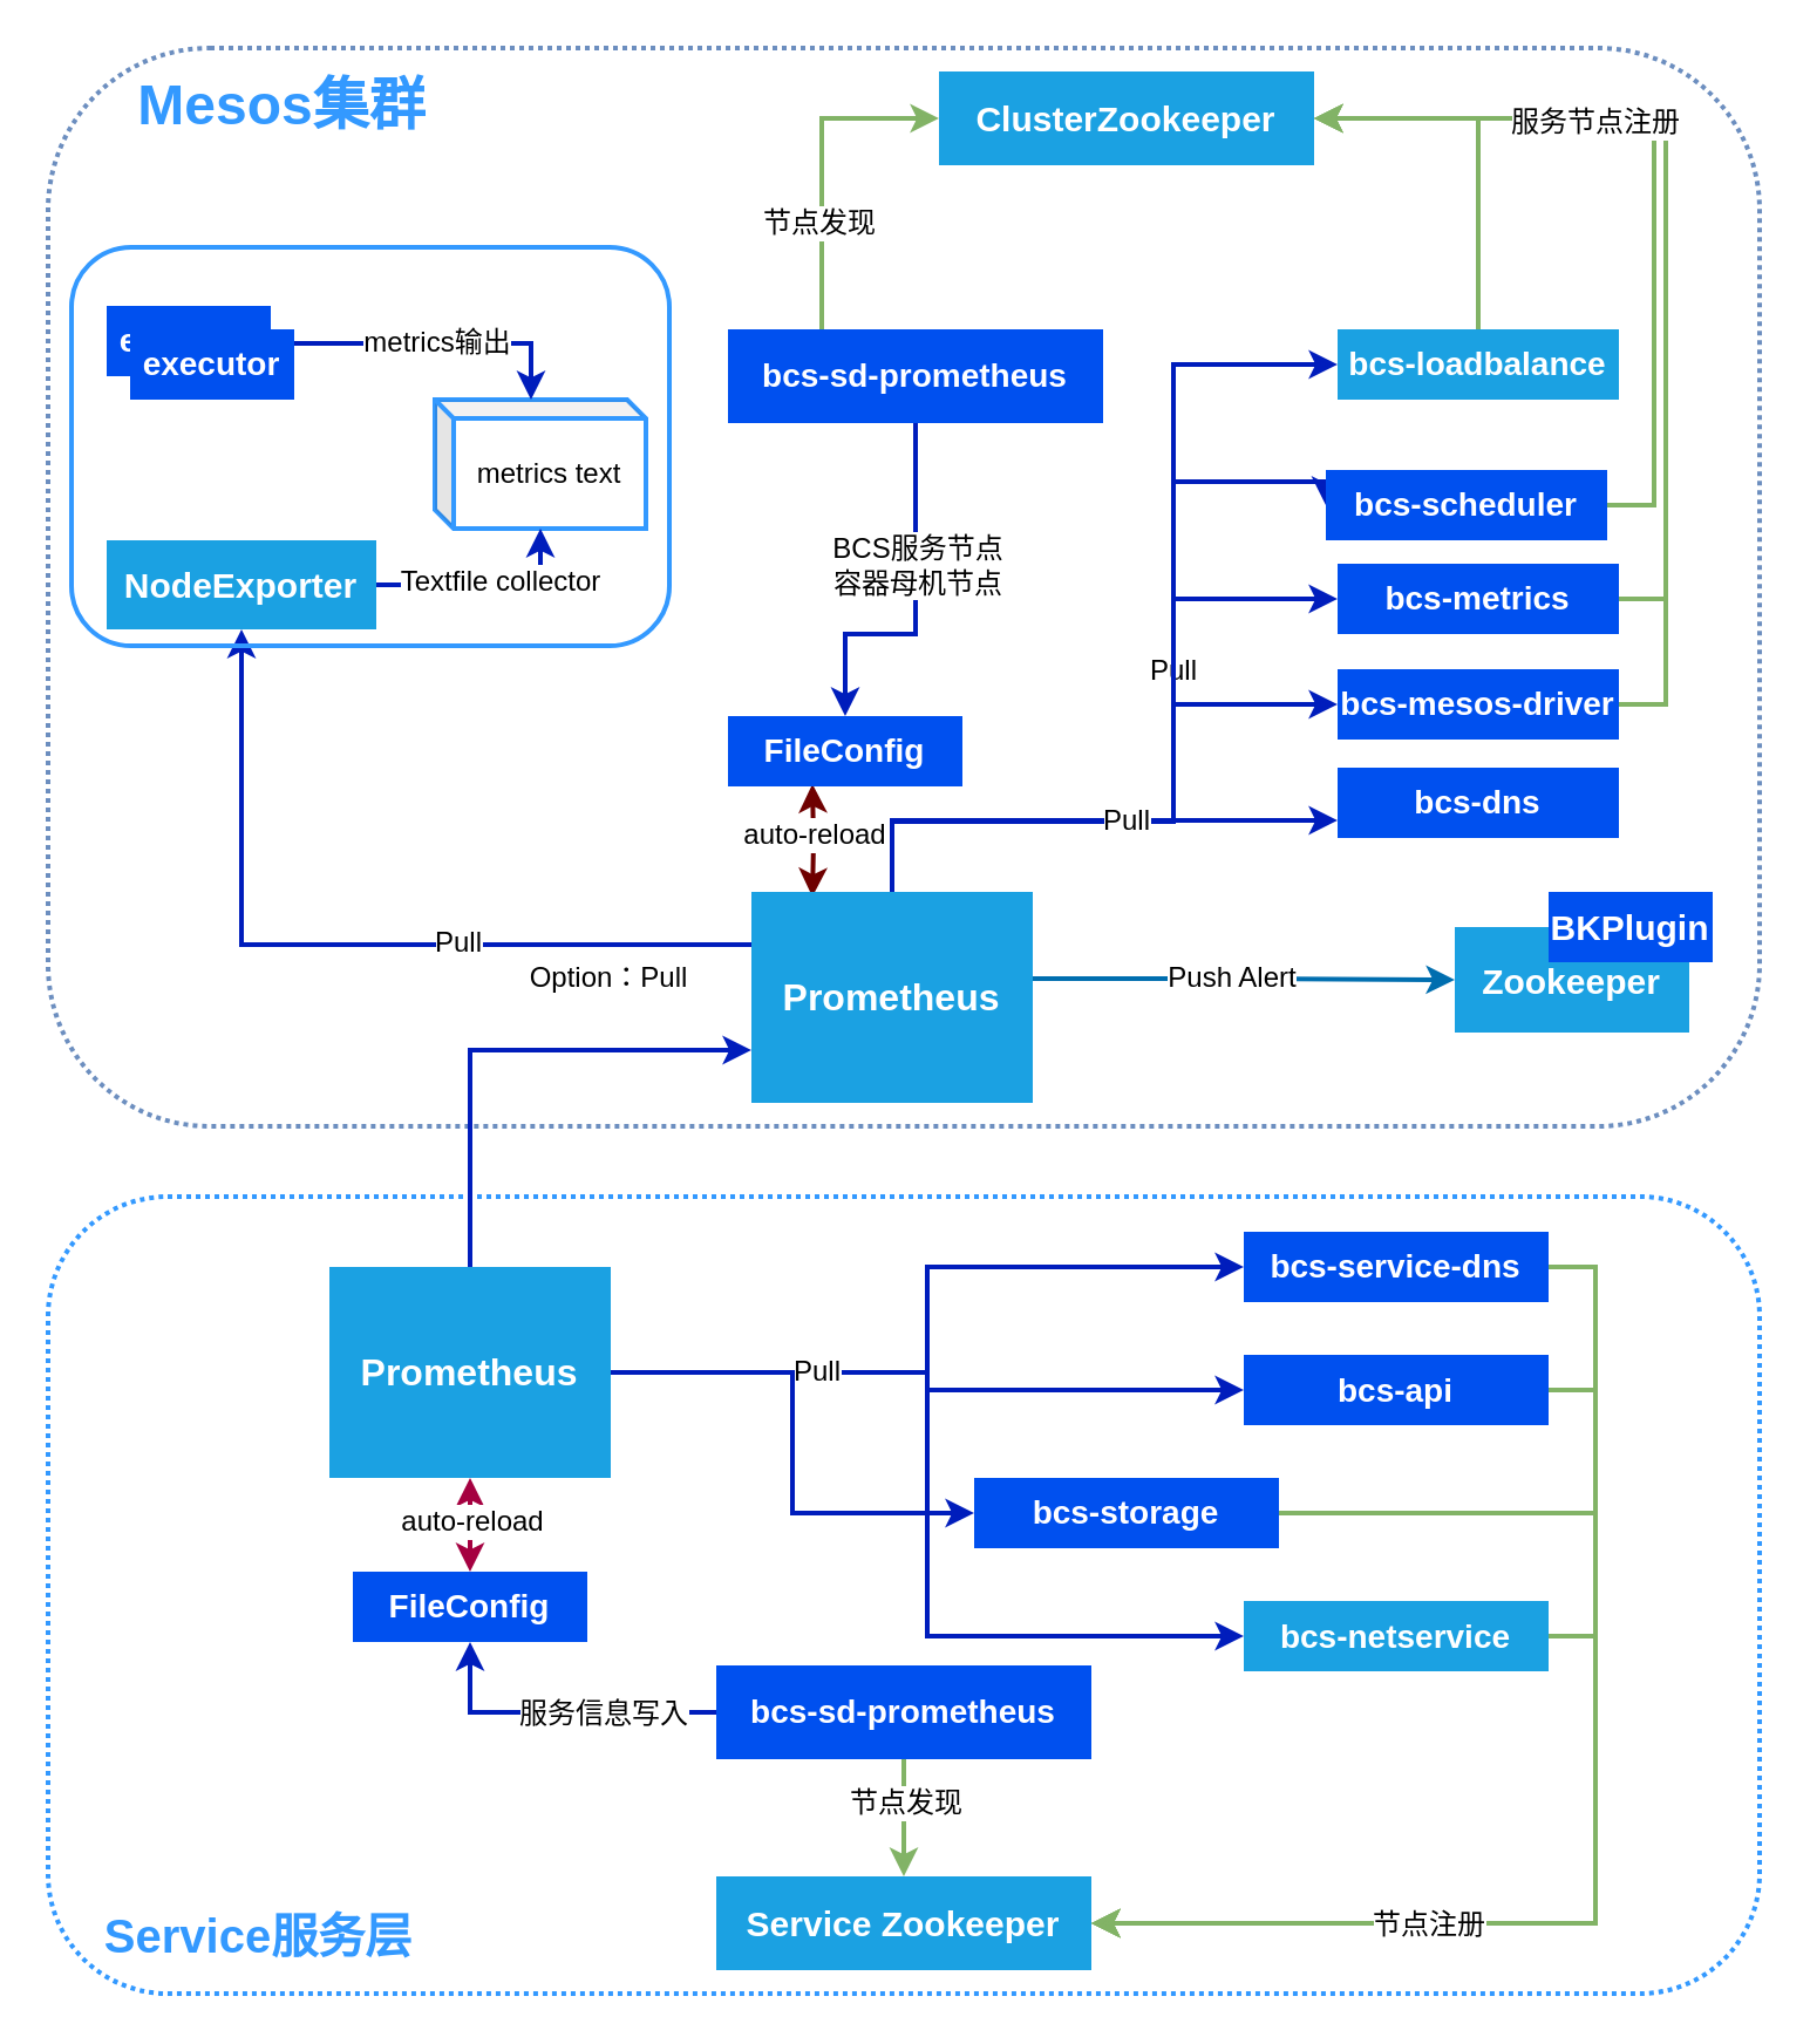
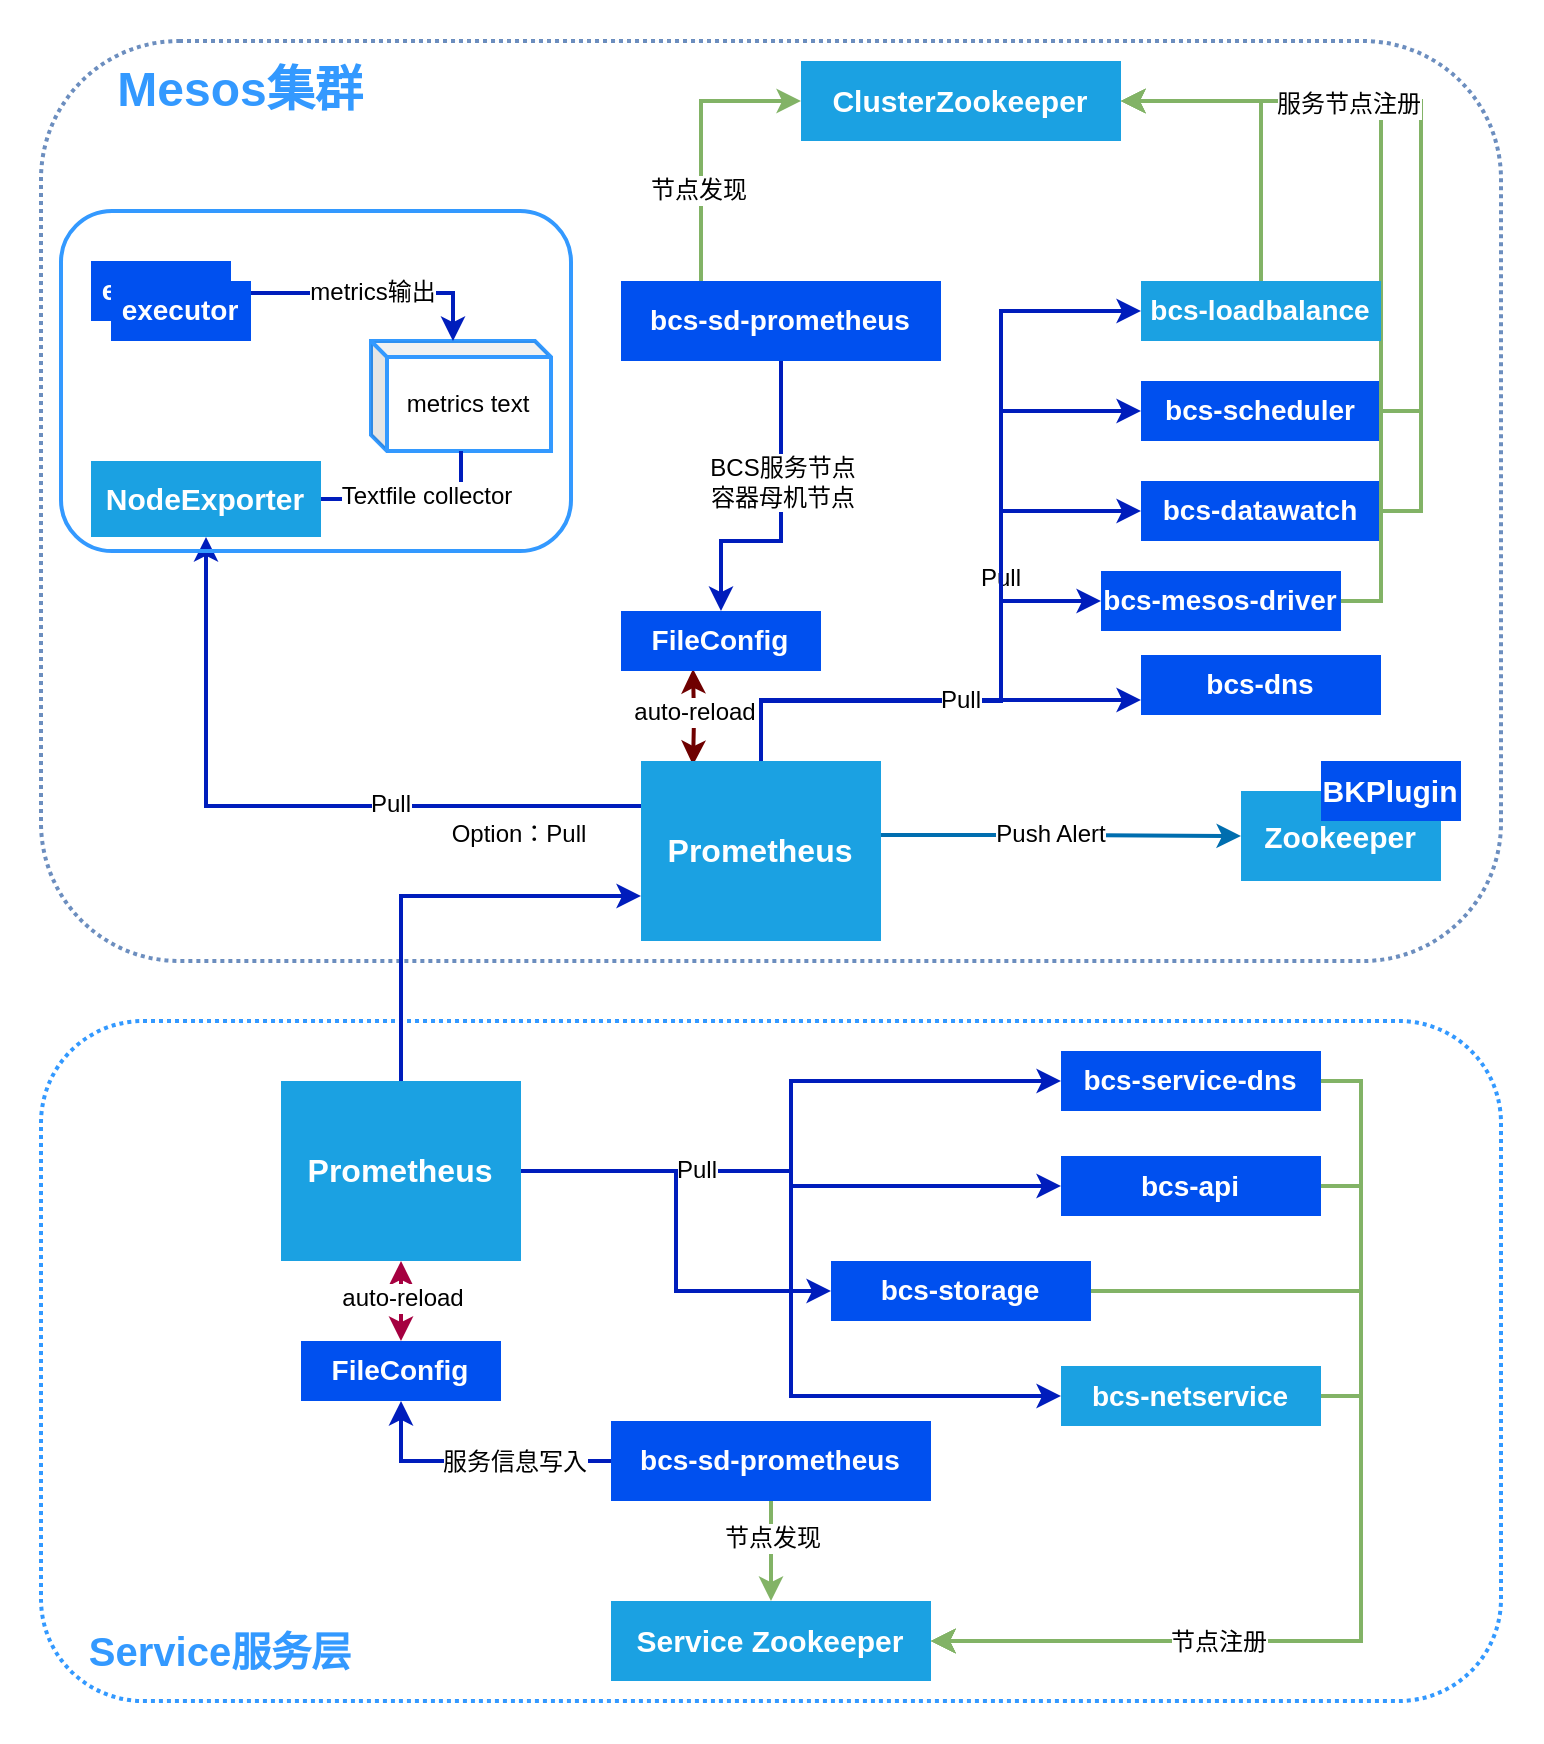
- <mxCell id="27" value="&lt;b&gt;&lt;font style=&quot;font-size: 14px&quot;&gt;bcs-scheduler&lt;/font&gt;&lt;/b&gt;" style="rounded=0;whiteSpace=wrap;html=1;fillColor=#0050ef;strokeColor=none;strokeWidth=2;fontColor=#ffffff;" parent="1" vertex="1"><mxGeometry x="565" y="200" width="120" height="30" as="geometry" /></mxCell>
+ <mxCell id="27" value="&lt;b&gt;&lt;font style=&quot;font-size: 14px&quot;&gt;bcs-scheduler&lt;/font&gt;&lt;/b&gt;" style="rounded=0;whiteSpace=wrap;html=1;fillColor=#0050ef;strokeColor=none;strokeWidth=2;fontColor=#ffffff;" parent="1" vertex="1"><mxGeometry x="570" y="190" width="120" height="30" as="geometry" /></mxCell>
- <mxCell id="43" style="edgeStyle=orthogonalEdgeStyle;rounded=0;orthogonalLoop=1;jettySize=auto;html=1;exitX=1;exitY=0.5;exitDx=0;exitDy=0;strokeWidth=2;fontColor=#000000;fillColor=#0050ef;strokeColor=#001DBC;" edge="1" parent="36" source="45" target="40"><mxGeometry relative="1" as="geometry" /></mxCell>
+ <mxCell id="43" style="edgeStyle=orthogonalEdgeStyle;rounded=0;orthogonalLoop=1;jettySize=auto;html=1;exitX=1;exitY=0.5;exitDx=0;exitDy=0;strokeWidth=2;fontColor=#000000;fillColor=#0050ef;strokeColor=#001DBC;endArrow=none;" edge="1" parent="36" source="45" target="40"><mxGeometry relative="1" as="geometry" /></mxCell>
- <mxCell id="29" value="&lt;b&gt;&lt;font style=&quot;font-size: 14px&quot;&gt;bcs-metrics&lt;/font&gt;&lt;/b&gt;" style="rounded=0;whiteSpace=wrap;html=1;fillColor=#0050ef;strokeColor=none;strokeWidth=2;fontColor=#ffffff;" parent="1" vertex="1"><mxGeometry x="570" y="240" width="120" height="30" as="geometry" /></mxCell>
+ <mxCell id="29" value="&lt;b&gt;&lt;font style=&quot;font-size: 14px&quot;&gt;bcs-datawatch&lt;/font&gt;&lt;/b&gt;" style="rounded=0;whiteSpace=wrap;html=1;fillColor=#0050ef;strokeColor=none;strokeWidth=2;fontColor=#ffffff;" parent="1" vertex="1"><mxGeometry x="570" y="240" width="120" height="30" as="geometry" /></mxCell>
- <mxCell id="32" value="&lt;b&gt;&lt;font style=&quot;font-size: 14px&quot;&gt;bcs-mesos-driver&lt;/font&gt;&lt;/b&gt;" style="rounded=0;whiteSpace=wrap;html=1;fillColor=#0050ef;strokeColor=none;strokeWidth=2;fontColor=#ffffff;" parent="1" vertex="1"><mxGeometry x="570" y="285" width="120" height="30" as="geometry" /></mxCell>
+ <mxCell id="32" value="&lt;b&gt;&lt;font style=&quot;font-size: 14px&quot;&gt;bcs-mesos-driver&lt;/font&gt;&lt;/b&gt;" style="rounded=0;whiteSpace=wrap;html=1;fillColor=#0050ef;strokeColor=none;strokeWidth=2;fontColor=#ffffff;" parent="1" vertex="1"><mxGeometry x="550" y="285" width="120" height="30" as="geometry" /></mxCell>
